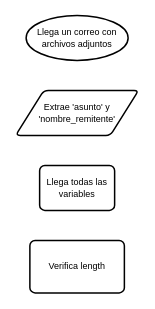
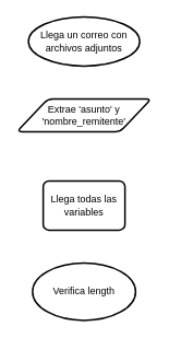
- <mxCell id="3" value="Extrae 'asunto' y 'nombre_remitente'" style="shape=parallelogram;html=1;strokeWidth=2;perimeter=parallelogramPerimeter;whiteSpace=wrap;rounded=1;arcSize=12;size=0.23;" vertex="1" parent="1"><mxGeometry x="20" y="120" width="164" height="60" as="geometry" /></mxCell>
+ <mxCell id="3" value="Extrae 'asunto' y 'nombre_remitente'" style="shape=parallelogram;html=1;strokeWidth=2;perimeter=parallelogramPerimeter;whiteSpace=wrap;rounded=1;arcSize=12;size=0.23;" vertex="1" parent="1"><mxGeometry x="20" y="120" width="164" height="40" as="geometry" /></mxCell>
- <mxCell id="5" value="Verifica length" style="rounded=1;whiteSpace=wrap;html=1;absoluteArcSize=1;arcSize=14;strokeWidth=2;" vertex="1" parent="1"><mxGeometry x="39" y="320" width="126" height="70" as="geometry" /></mxCell>
+ <mxCell id="5" value="Verifica length" style="ellipse;whiteSpace=wrap;html=1;absoluteArcSize=1;arcSize=14;strokeWidth=2;" vertex="1" parent="1"><mxGeometry x="39" y="320" width="126" height="70" as="geometry" /></mxCell>
